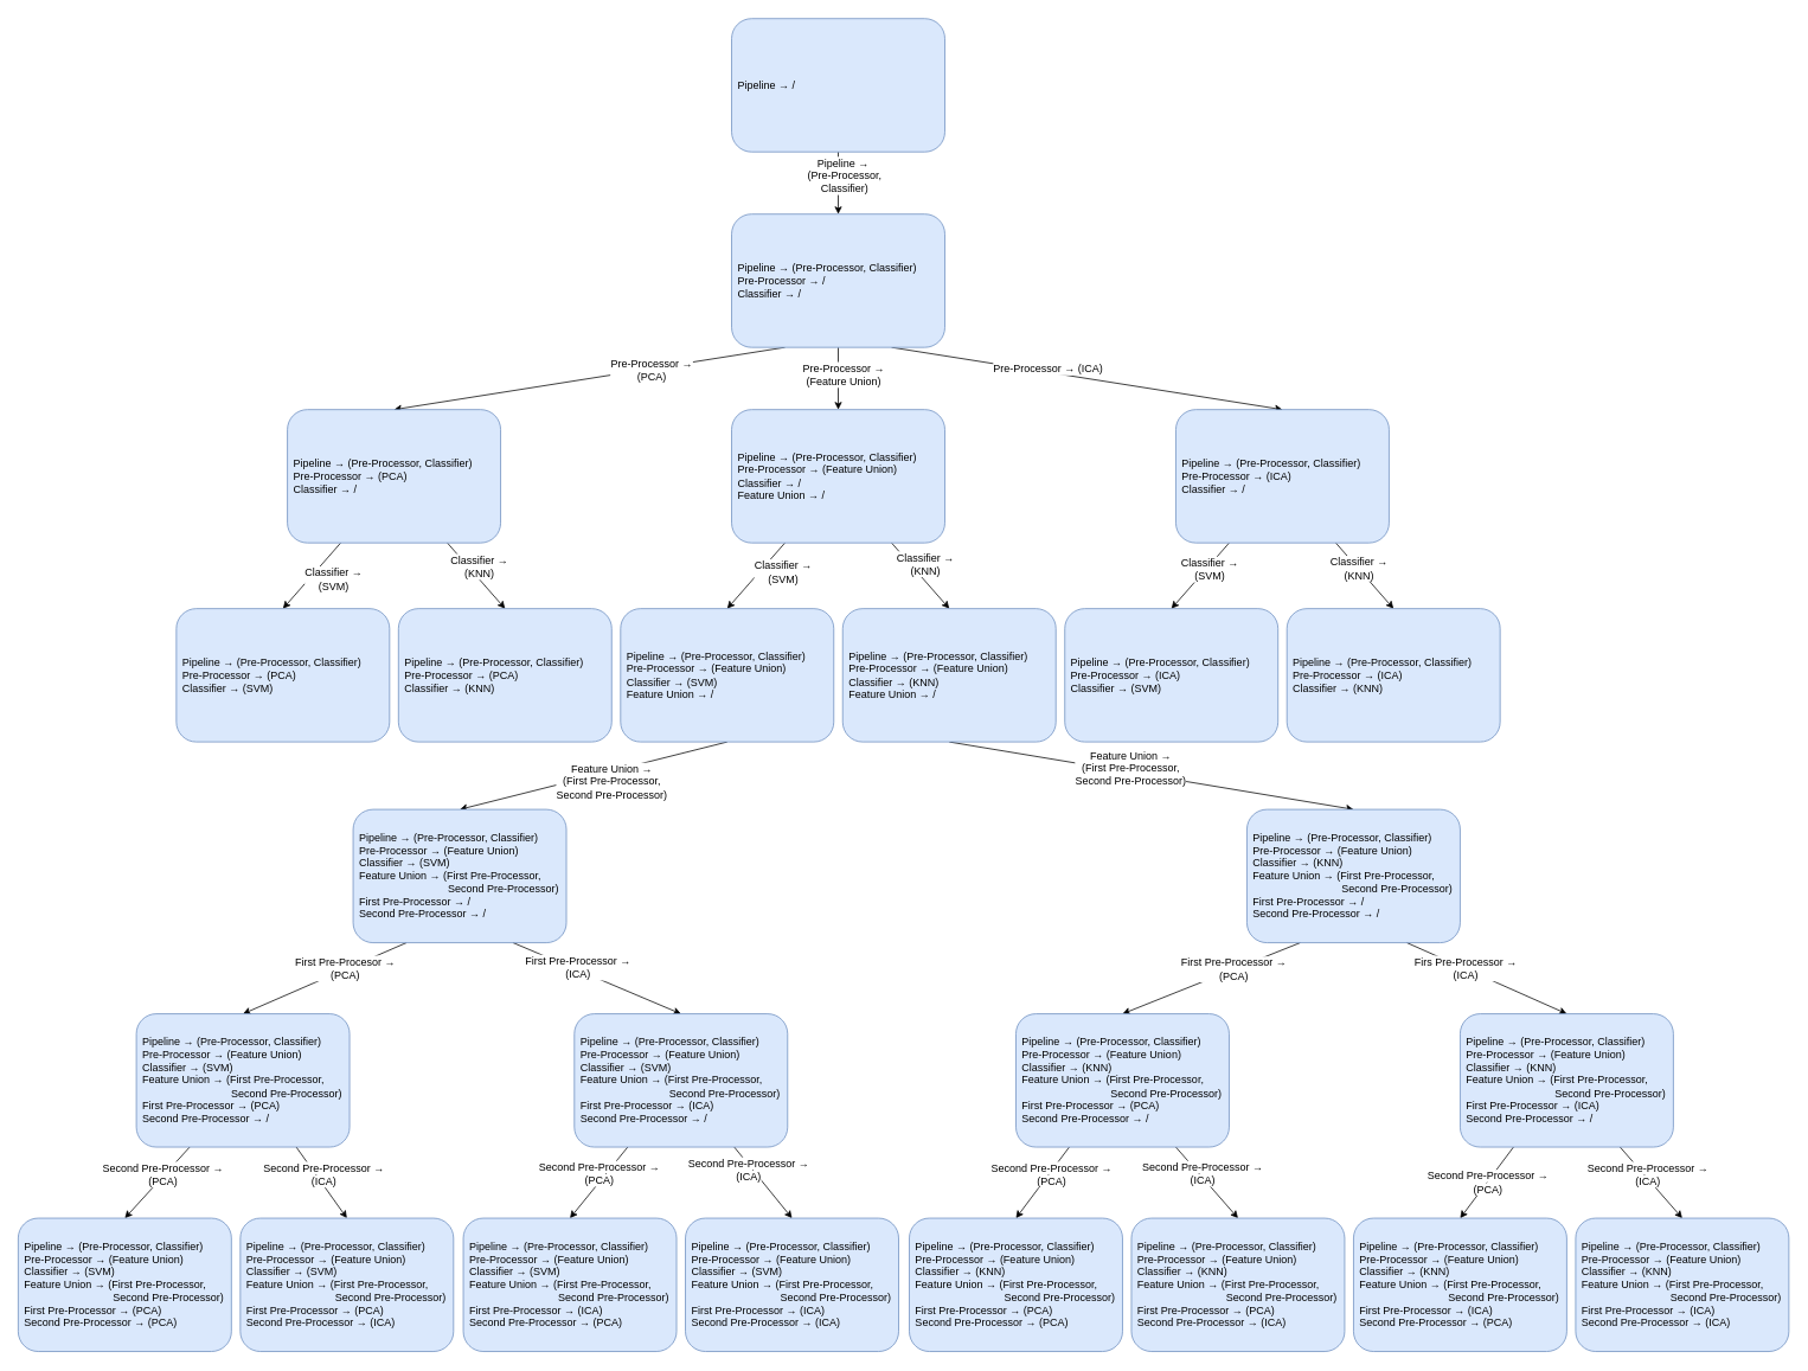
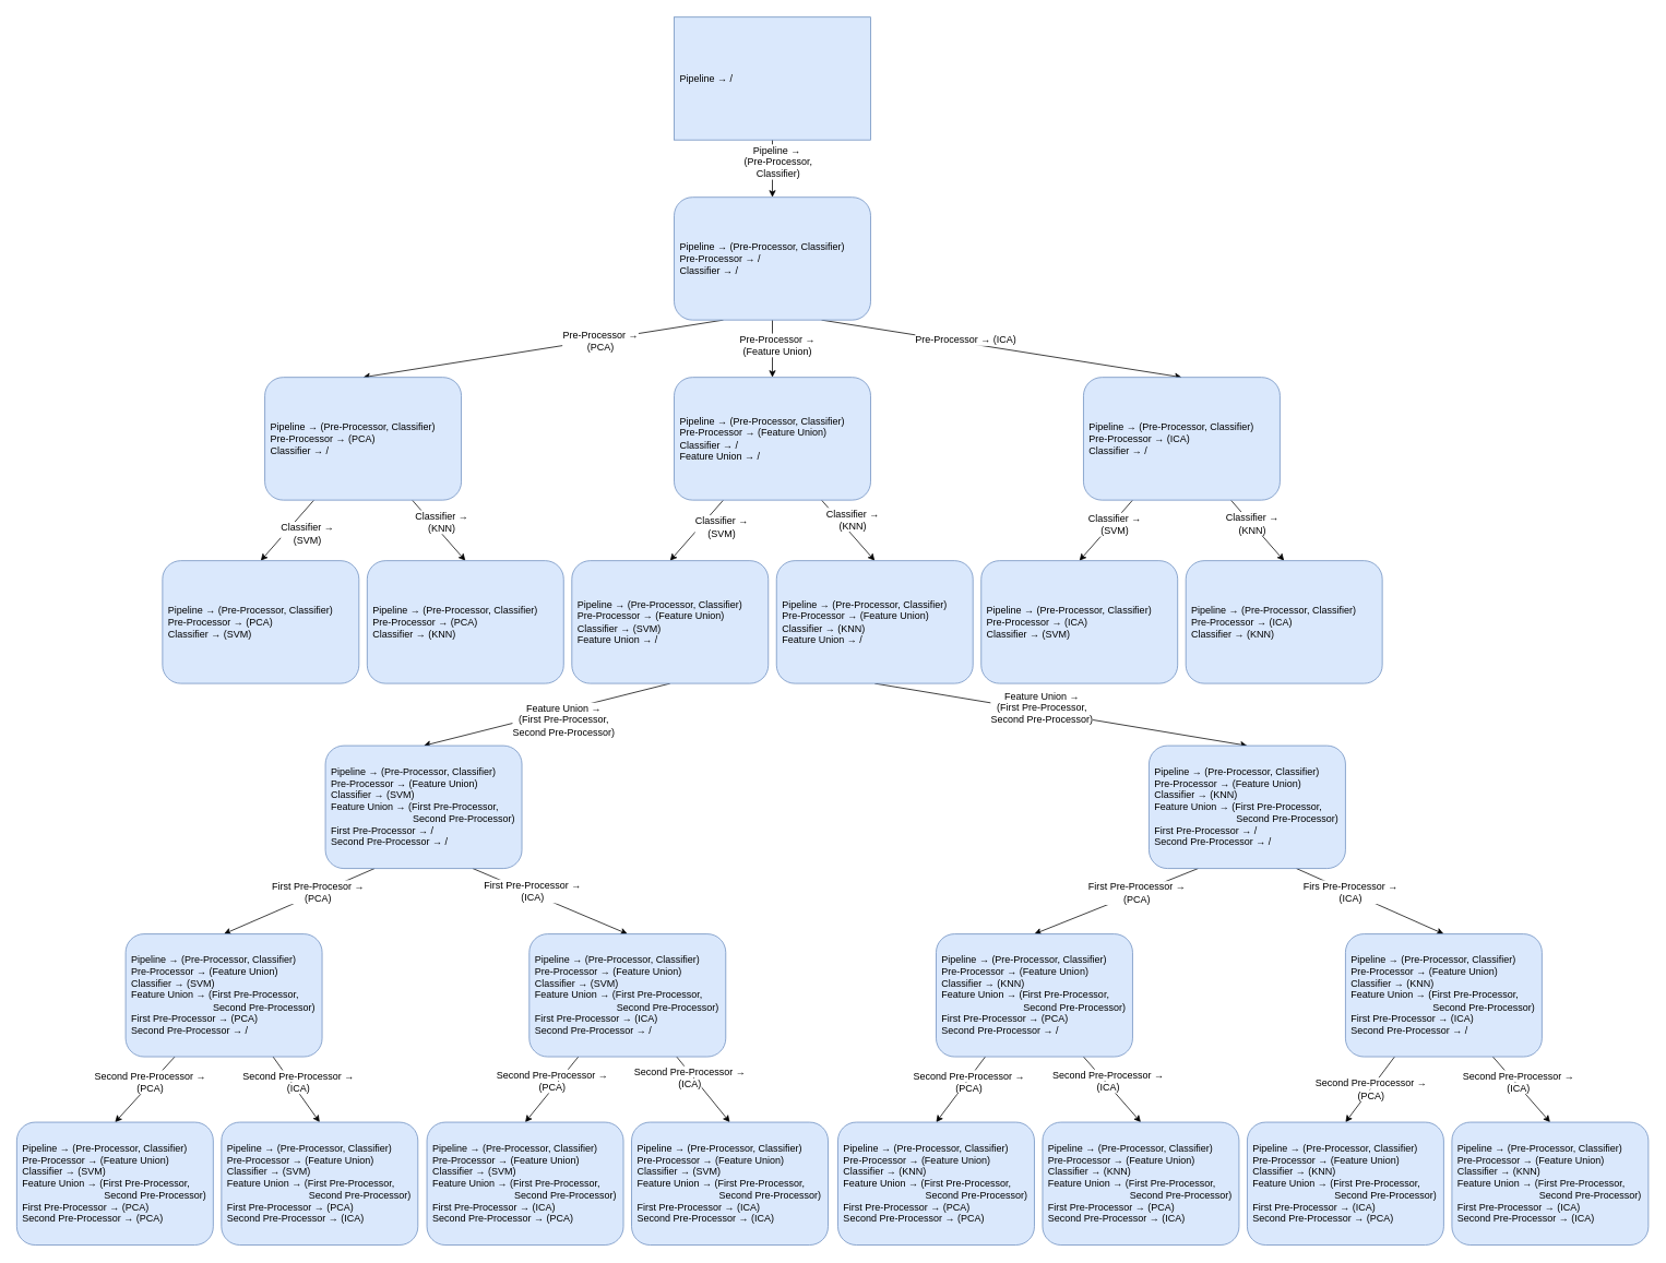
- <mxCell id="4" value="Pipeline&amp;nbsp;→ /" style="rounded=1;whiteSpace=wrap;html=1;align=left;spacingLeft=5;fillColor=#dae8fc;strokeColor=#6c8ebf;" vertex="1" parent="1"><mxGeometry x="823" y="20" width="240" height="150" as="geometry" /></mxCell>
+ <mxCell id="4" value="Pipeline&amp;nbsp;→ /" style="whiteSpace=wrap;html=1;align=left;spacingLeft=5;fillColor=#dae8fc;strokeColor=#6c8ebf;rounded=0;" vertex="1" parent="1"><mxGeometry x="823" y="20" width="240" height="150" as="geometry" /></mxCell>
